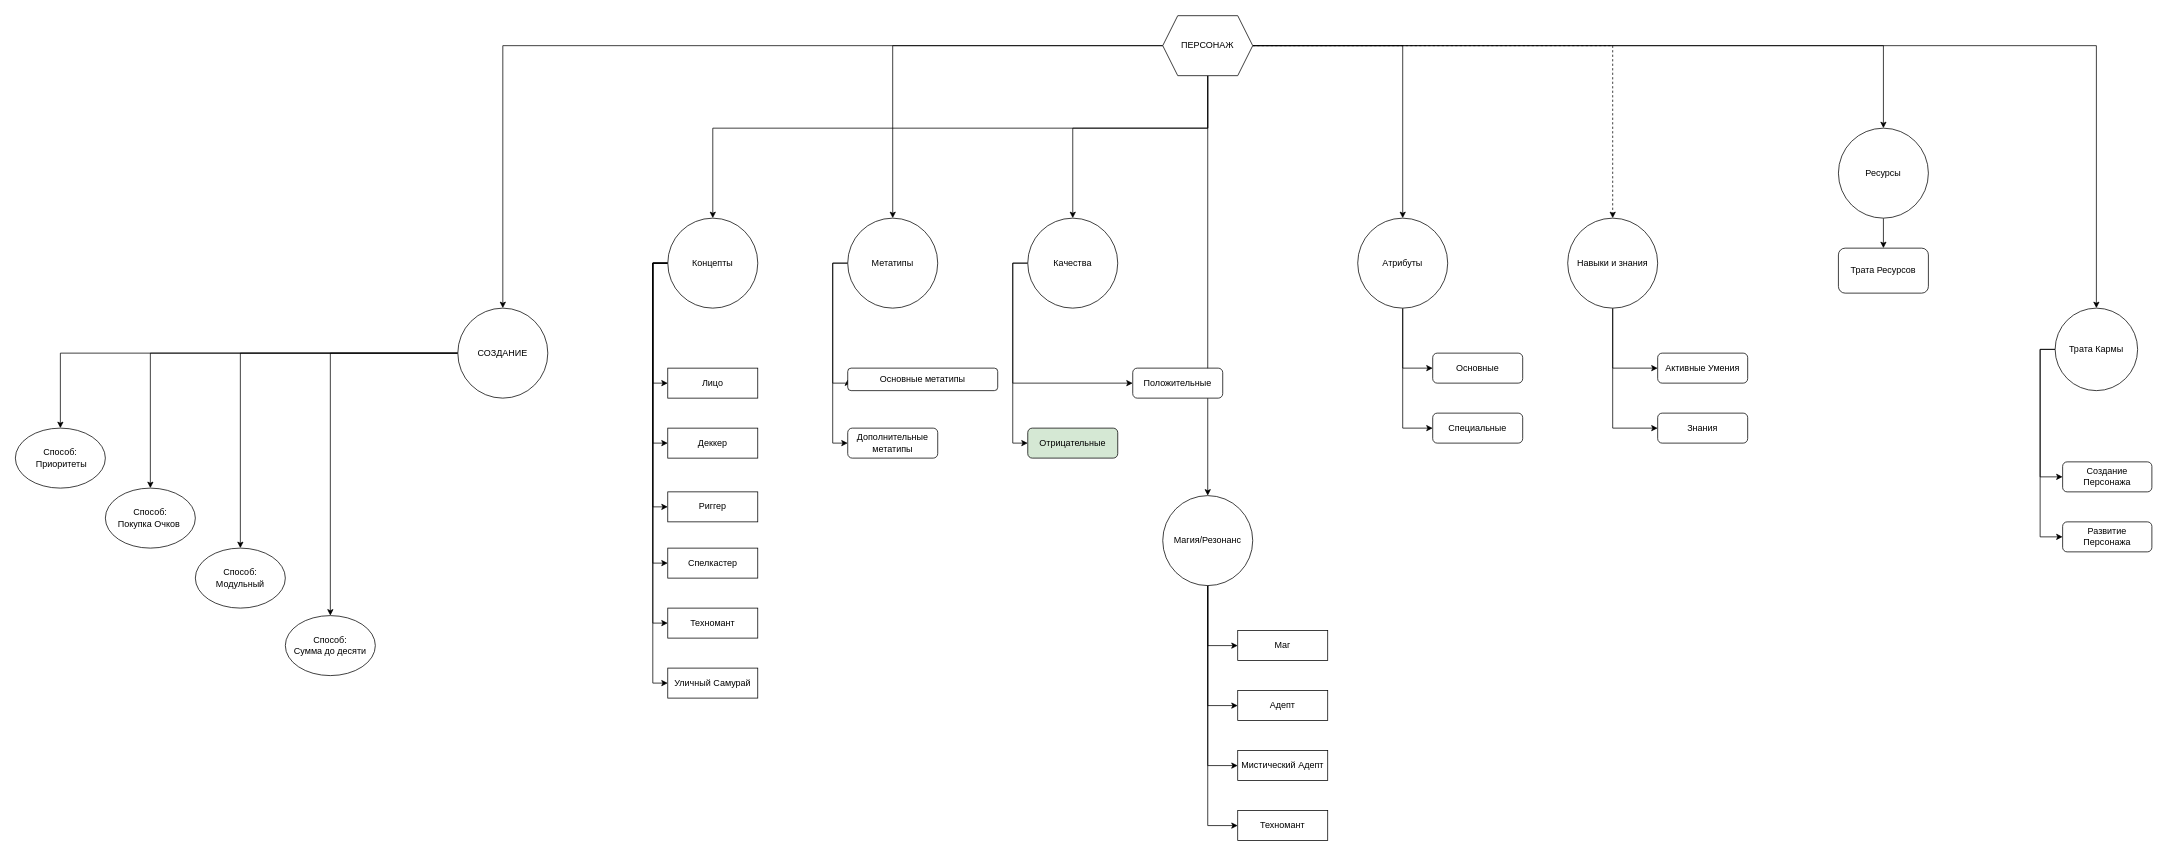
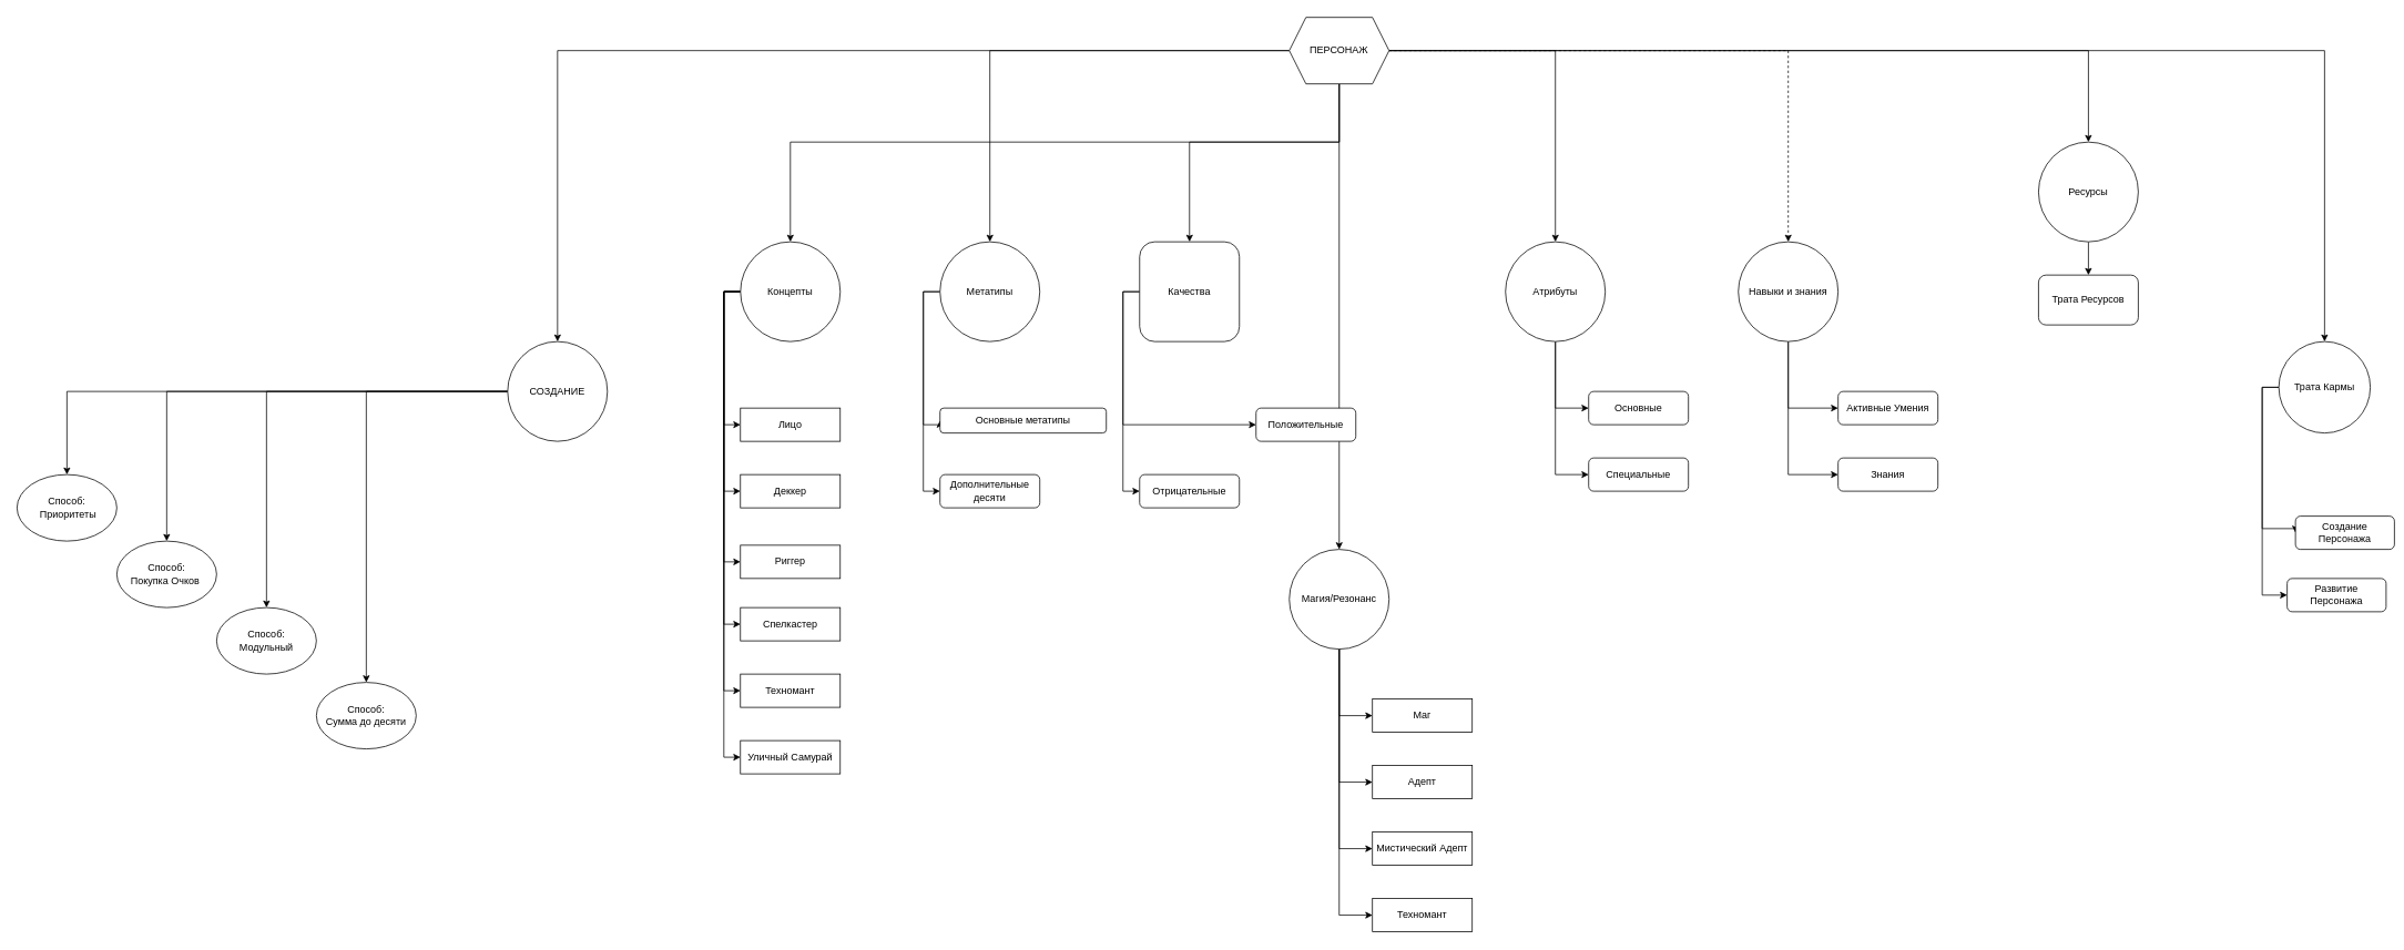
- <mxCell id="43" value="Качества" style="ellipse;whiteSpace=wrap;html=1;aspect=fixed;" parent="1" vertex="1"><mxGeometry x="1370" y="290" width="120" height="120" as="geometry" /></mxCell>
+ <mxCell id="43" value="Качества" style="whiteSpace=wrap;html=1;aspect=fixed;rounded=1;" parent="1" vertex="1"><mxGeometry x="1370" y="290" width="120" height="120" as="geometry" /></mxCell>
- <mxCell id="56" value="Дополнительные метатипы" style="rounded=1;whiteSpace=wrap;html=1;" parent="1" vertex="1"><mxGeometry x="1129.94" y="570" width="120" height="40" as="geometry" /></mxCell>
+ <mxCell id="56" value="Дополнительные десяти" style="rounded=1;whiteSpace=wrap;html=1;" parent="1" vertex="1"><mxGeometry x="1129.94" y="570" width="120" height="40" as="geometry" /></mxCell>
- <mxCell id="58" value="Отрицательные" style="rounded=1;whiteSpace=wrap;html=1;fillColor=#d5e8d4;" parent="1" vertex="1"><mxGeometry x="1370" y="570" width="120" height="40" as="geometry" /></mxCell>
+ <mxCell id="58" value="Отрицательные" style="rounded=1;whiteSpace=wrap;html=1;" parent="1" vertex="1"><mxGeometry x="1370" y="570" width="120" height="40" as="geometry" /></mxCell>
- <mxCell id="59" value="Создание Персонажа" style="rounded=1;whiteSpace=wrap;html=1;" parent="1" vertex="1"><mxGeometry x="2750" y="615" width="119" height="40" as="geometry" /></mxCell>
+ <mxCell id="59" value="Создание Персонажа" style="rounded=1;whiteSpace=wrap;html=1;" parent="1" vertex="1"><mxGeometry x="2760" y="620" width="119" height="40" as="geometry" /></mxCell>
